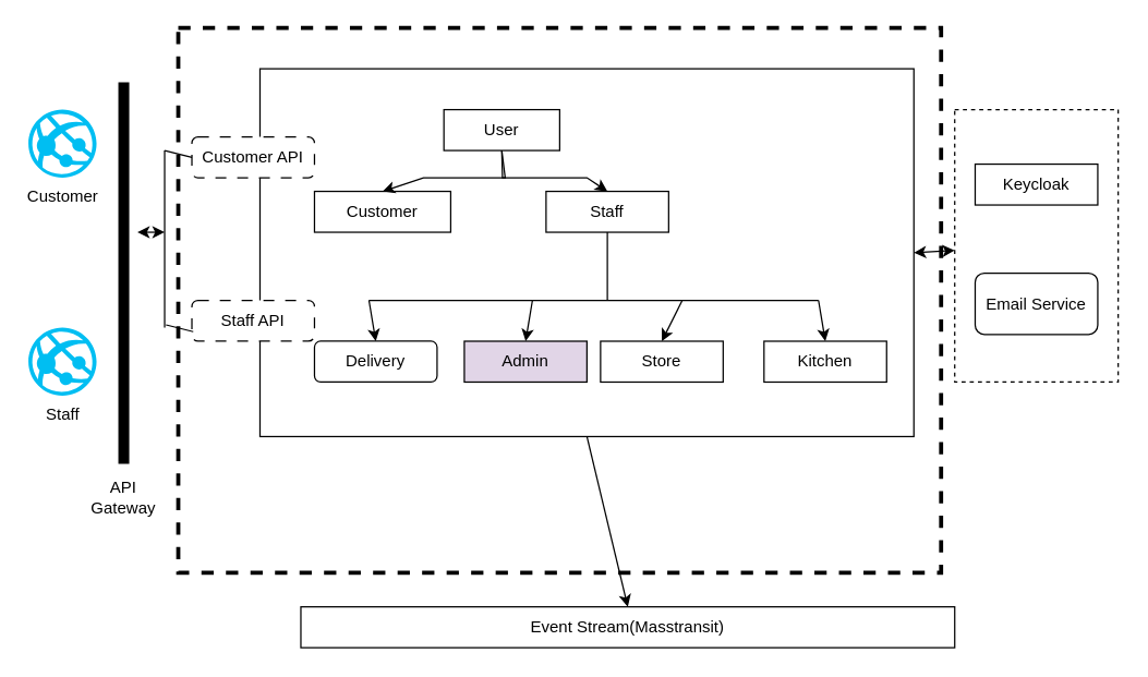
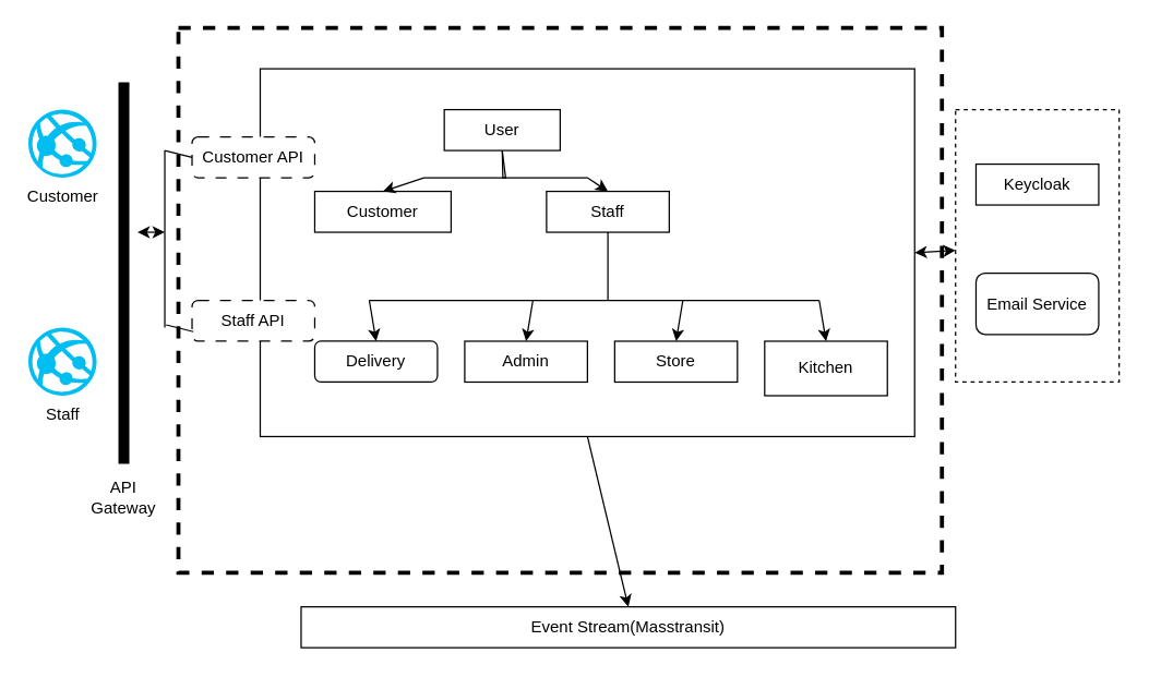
- <mxCell id="13" value="Admin" style="rounded=0;whiteSpace=wrap;html=1;fillColor=#e1d5e7;" vertex="1" parent="6"><mxGeometry x="150" y="200" width="90" height="30" as="geometry" /></mxCell>
+ <mxCell id="13" value="Admin" style="rounded=0;whiteSpace=wrap;html=1;" vertex="1" parent="6"><mxGeometry x="150" y="200" width="90" height="30" as="geometry" /></mxCell>
- <mxCell id="15" value="Store" style="rounded=0;whiteSpace=wrap;html=1;" vertex="1" parent="6"><mxGeometry x="250" y="200" width="90" height="30" as="geometry" /></mxCell>
+ <mxCell id="15" value="Store" style="rounded=0;whiteSpace=wrap;html=1;" vertex="1" parent="6"><mxGeometry x="260" y="200" width="90" height="30" as="geometry" /></mxCell>
- <mxCell id="14" value="Kitchen" style="rounded=0;whiteSpace=wrap;html=1;" vertex="1" parent="6"><mxGeometry x="370" y="200" width="90" height="30" as="geometry" /></mxCell>
+ <mxCell id="14" value="Kitchen" style="rounded=0;whiteSpace=wrap;html=1;" vertex="1" parent="6"><mxGeometry x="370" y="200" width="90" height="40" as="geometry" /></mxCell>
